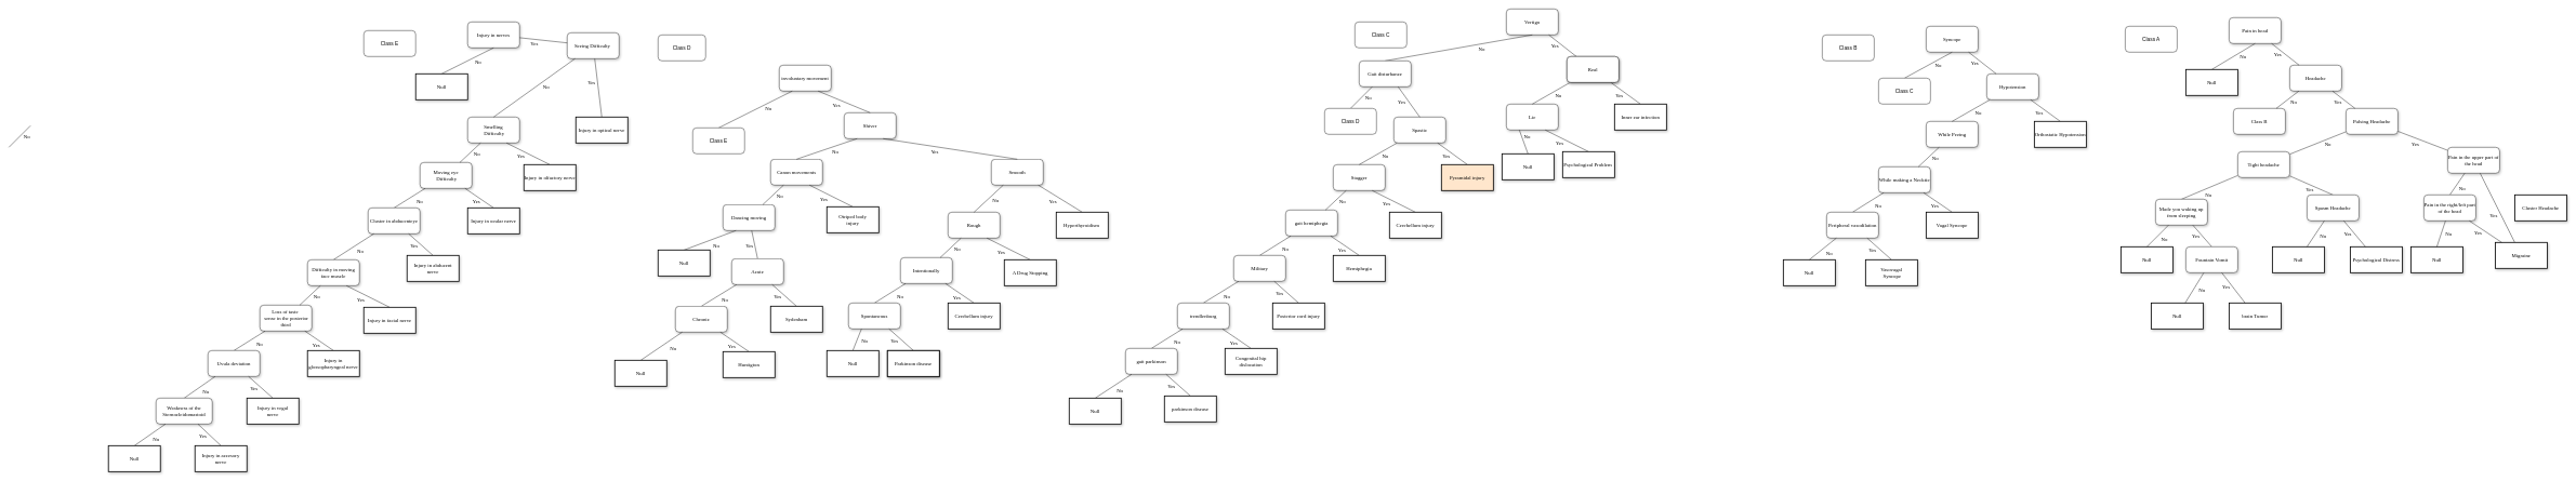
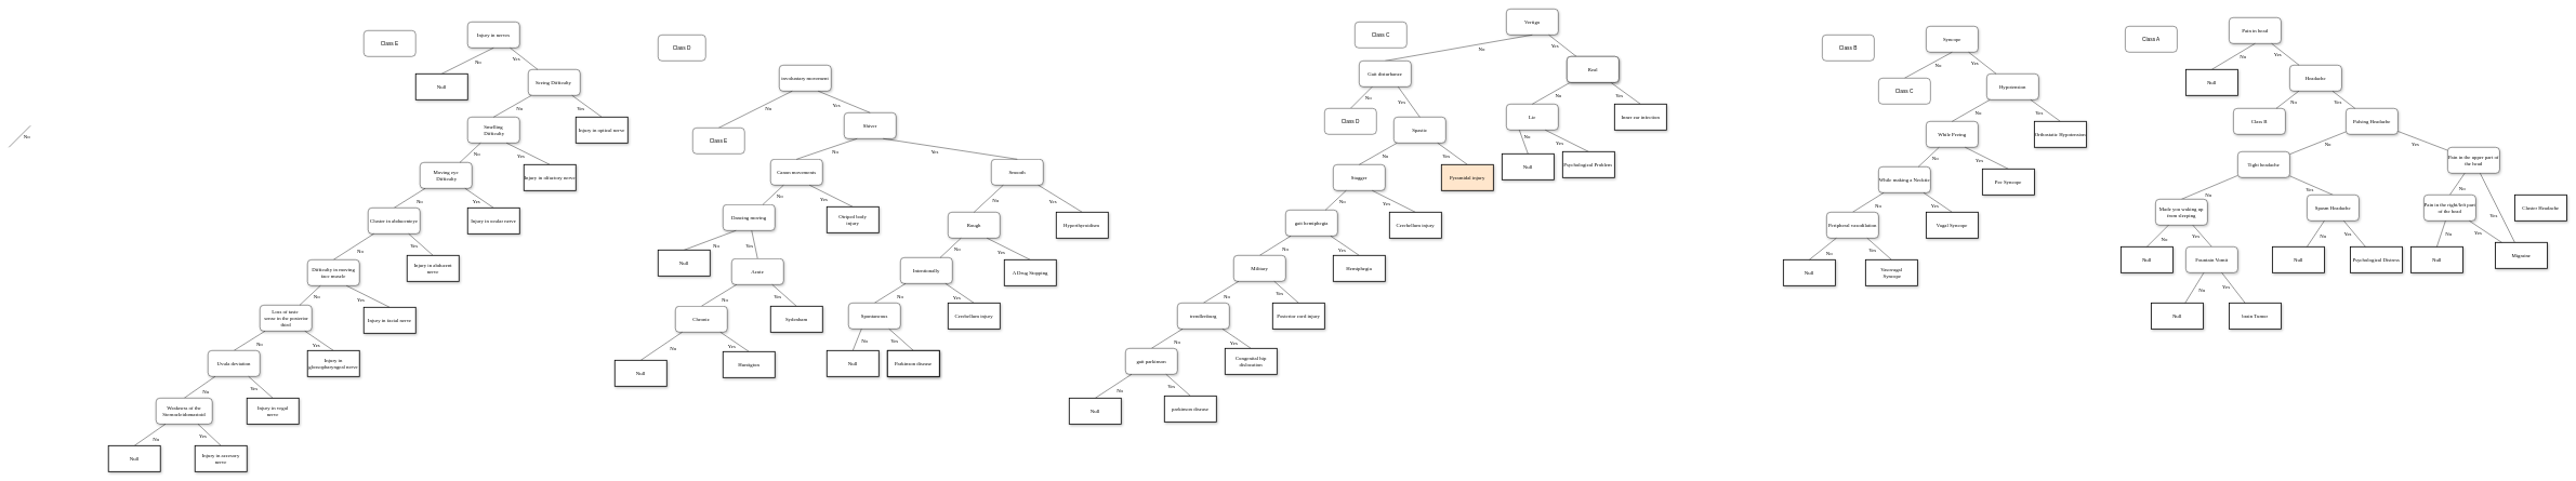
- <mxCell id="150" value="Seeing&amp;nbsp;&lt;span&gt;Difficulty&amp;nbsp;&lt;/span&gt;" style="whiteSpace=wrap;html=1;rounded=1;shadow=1;labelBackgroundColor=none;strokeWidth=1;fontFamily=Verdana;fontSize=12;align=center;" parent="1" vertex="1"><mxGeometry x="1310" y="75" width="120" height="60" as="geometry" /></mxCell>
+ <mxCell id="150" value="Seeing&amp;nbsp;&lt;span&gt;Difficulty&amp;nbsp;&lt;/span&gt;" style="whiteSpace=wrap;html=1;rounded=1;shadow=1;labelBackgroundColor=none;strokeWidth=1;fontFamily=Verdana;fontSize=12;align=center;" parent="1" vertex="1"><mxGeometry x="1220" y="160" width="120" height="60" as="geometry" /></mxCell>
+ <mxCell id="48" value="Yes" style="rounded=0;html=1;labelBackgroundColor=none;startArrow=none;startFill=0;startSize=5;endArrow=none;endFill=0;endSize=5;jettySize=auto;orthogonalLoop=1;strokeWidth=1;fontFamily=Verdana;fontSize=12;entryX=0.5;entryY=0;entryDx=0;entryDy=0;exitX=0.75;exitY=1;exitDx=0;exitDy=0;" parent="1" source="44" target="61" edge="1"><mxGeometry x="-0.217" y="-14" relative="1" as="geometry"><mxPoint as="offset" /><mxPoint x="4515" y="407.021" as="targetPoint" /></mxGeometry></mxCell>
+ <mxCell id="61" value="Pee Syncope" style="whiteSpace=wrap;html=1;rounded=0;shadow=1;labelBackgroundColor=none;strokeWidth=2;fontFamily=Verdana;fontSize=12;align=center;" parent="1" vertex="1"><mxGeometry x="4580" y="390" width="120" height="60" as="geometry" /></mxCell>
